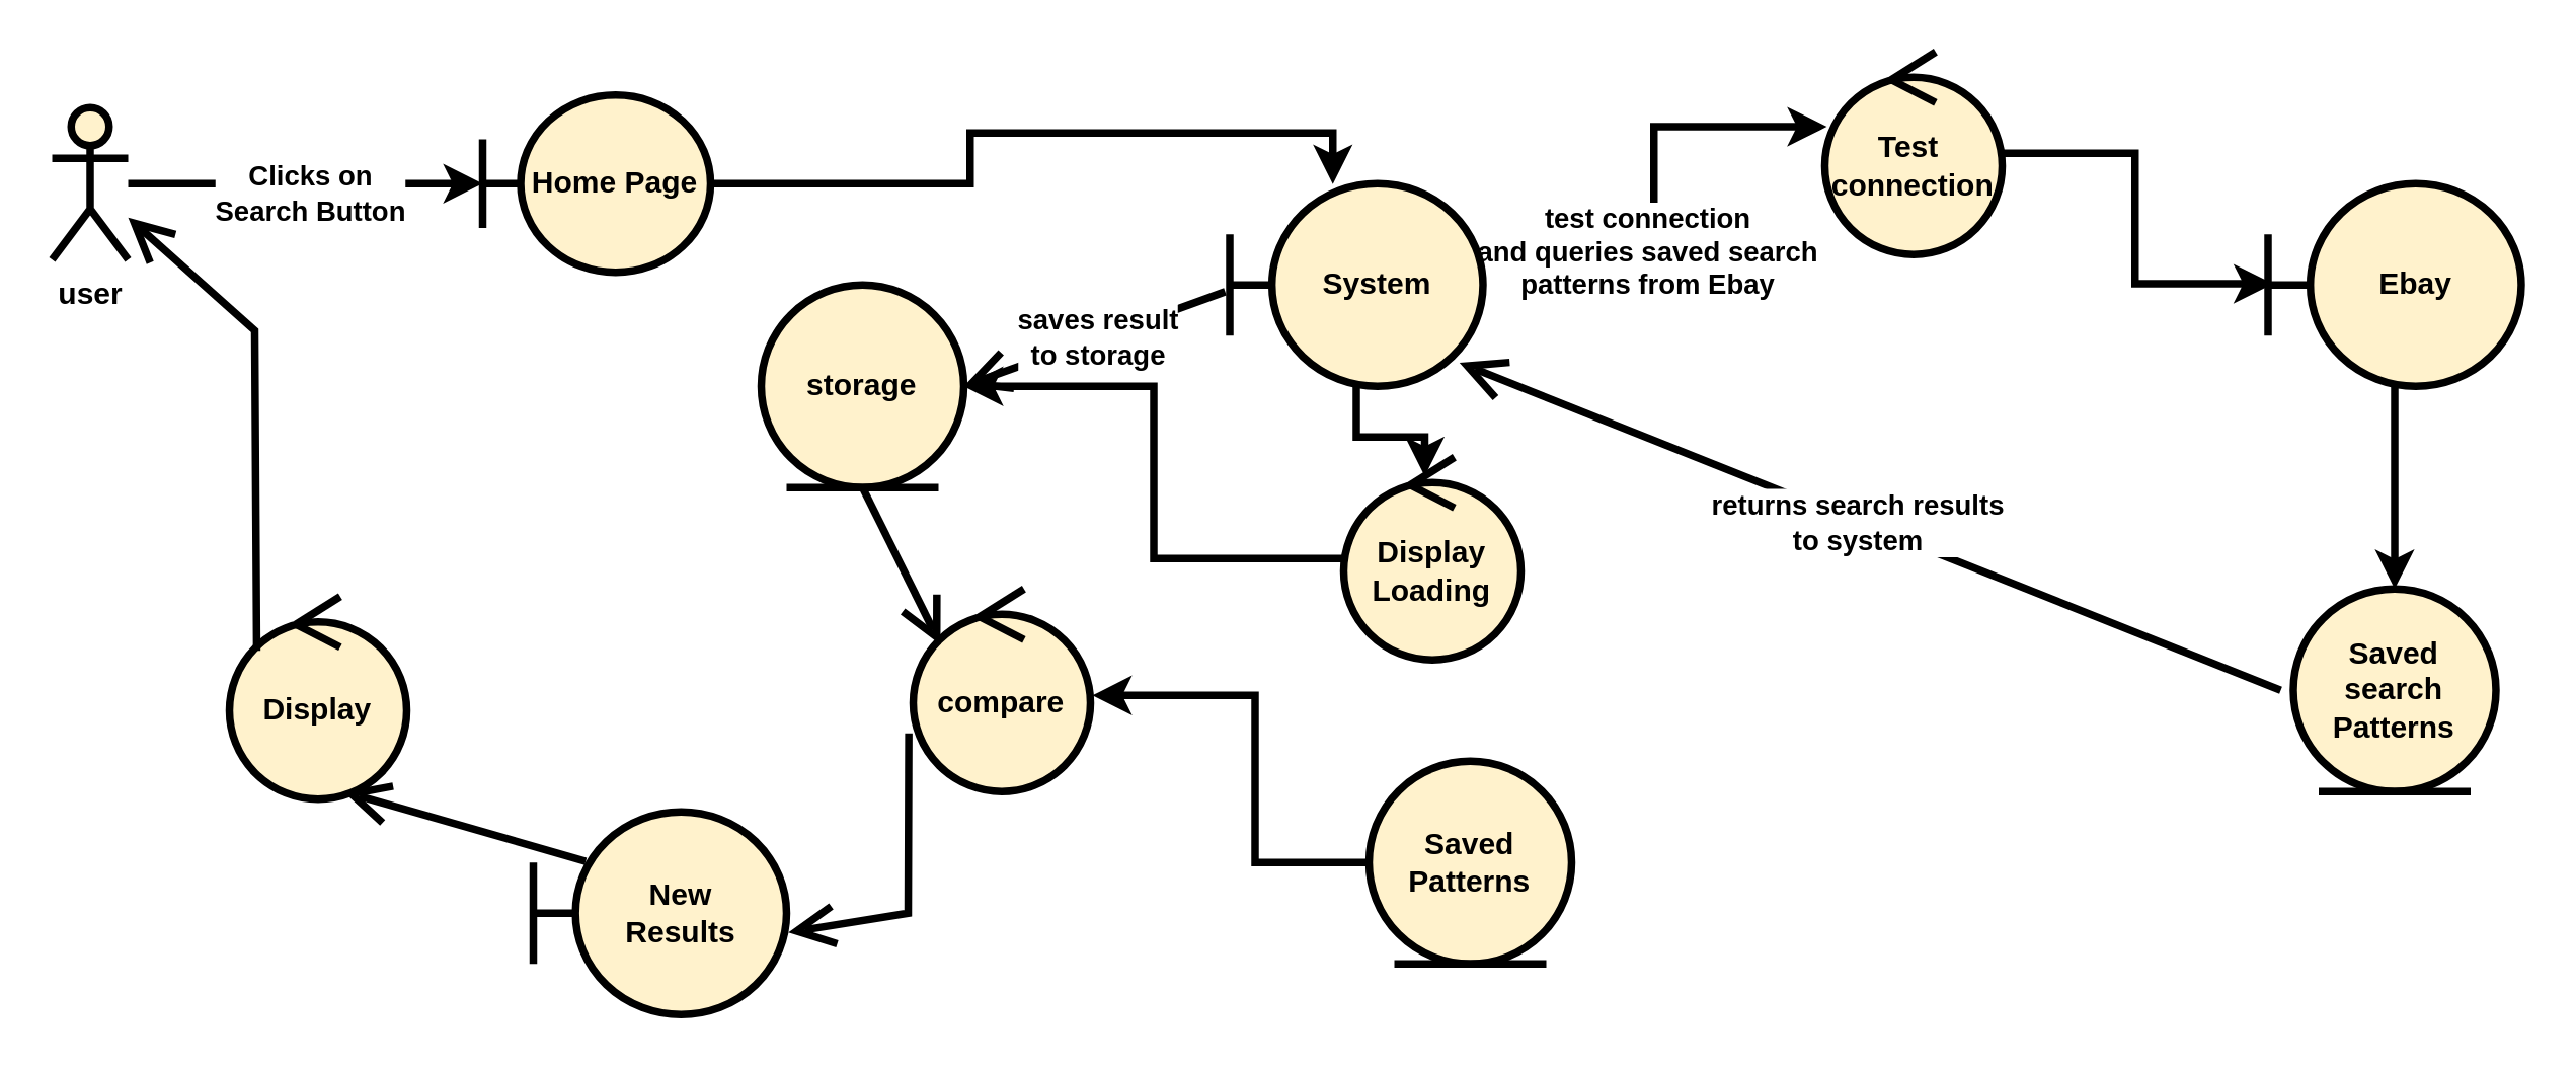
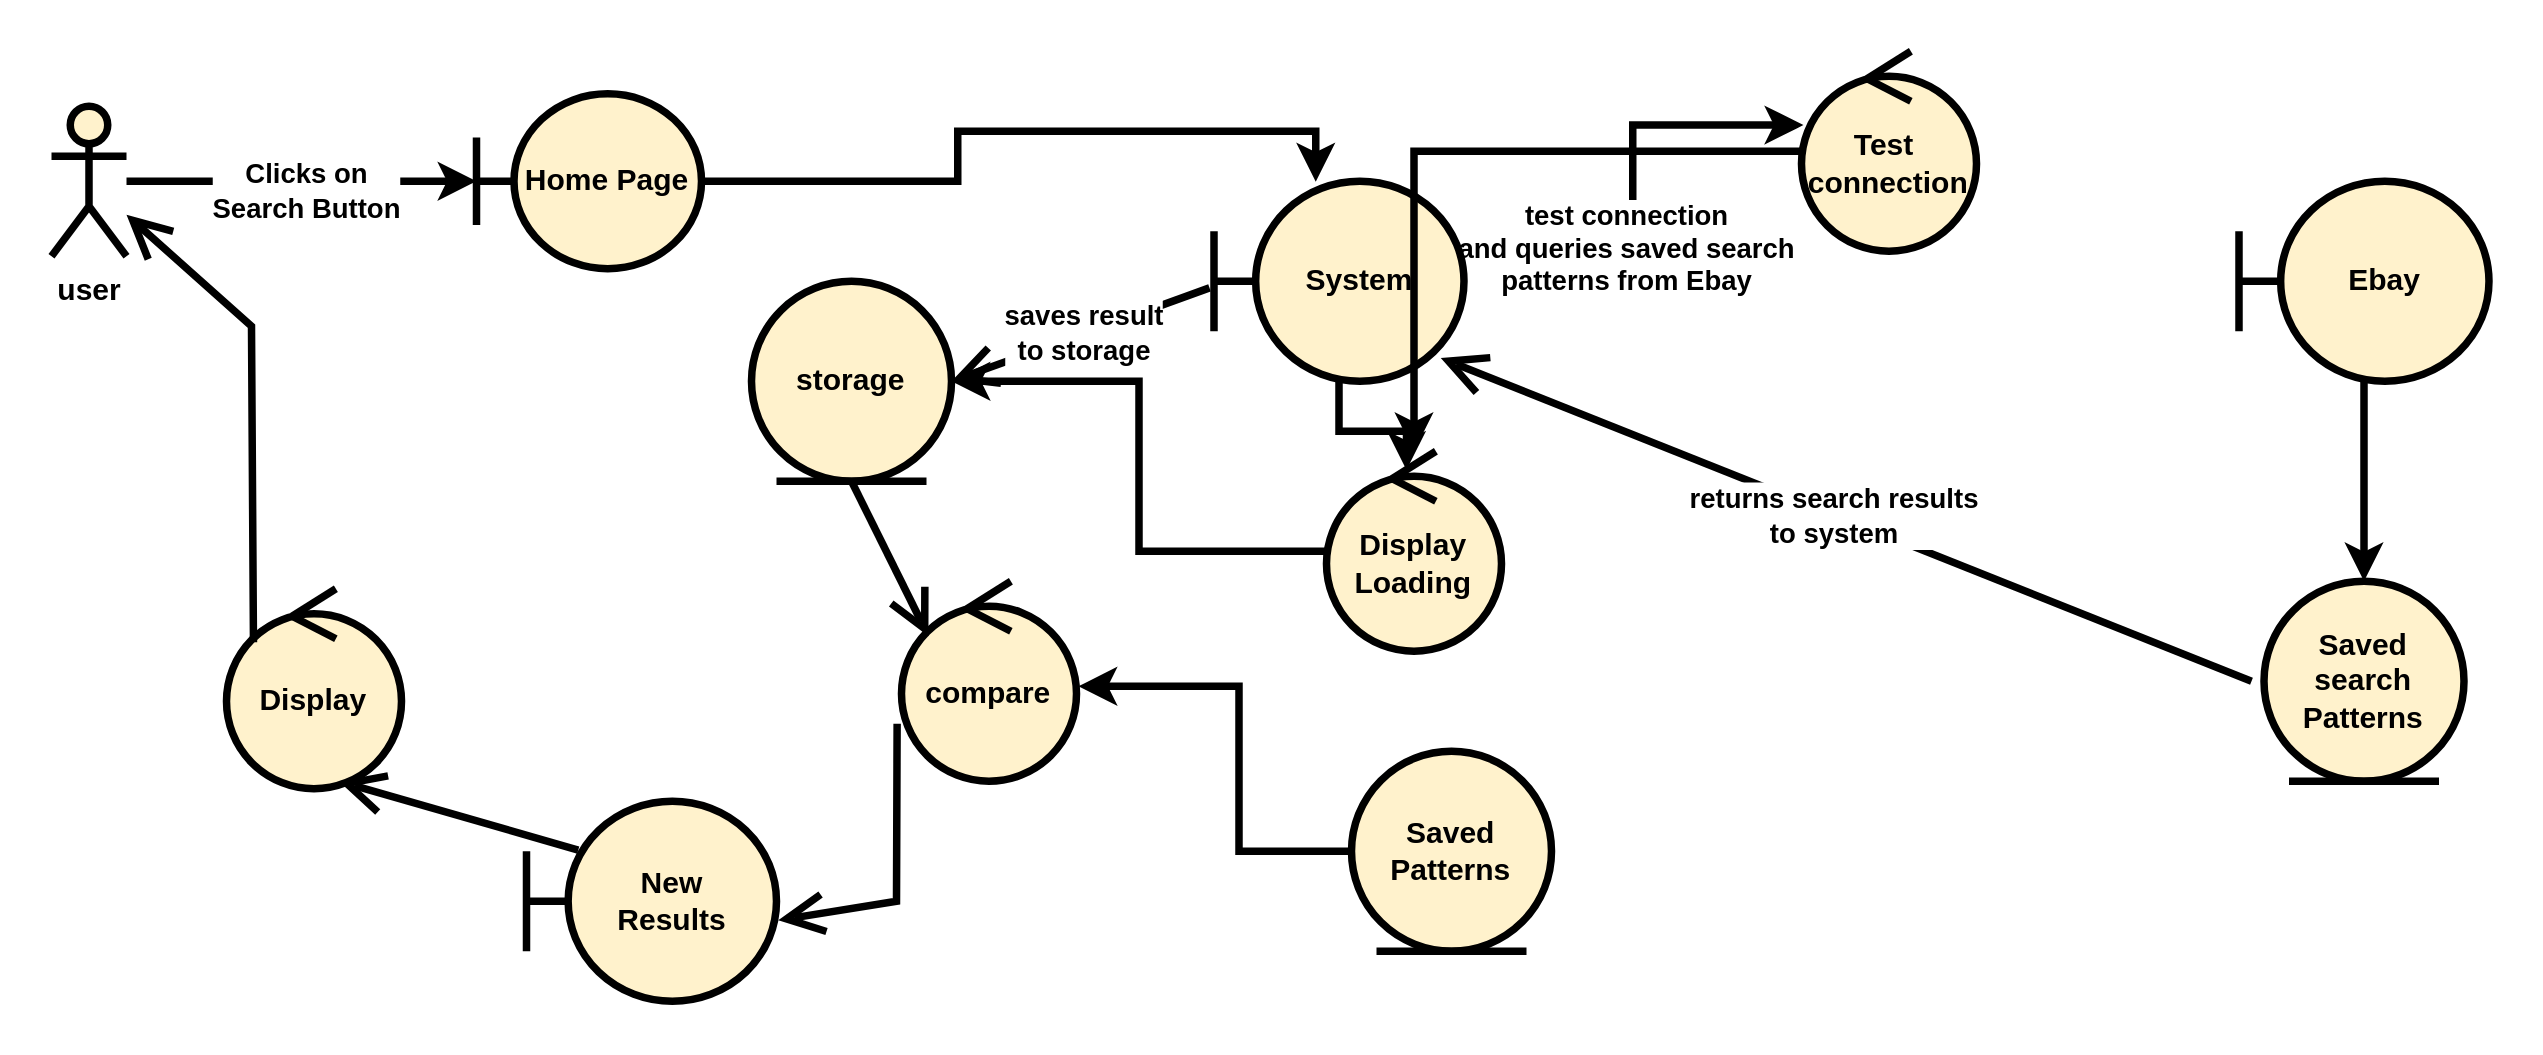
- <mxCell id="17" style="edgeStyle=orthogonalEdgeStyle;rounded=0;orthogonalLoop=1;jettySize=auto;html=1;entryX=0.02;entryY=0.494;entryDx=0;entryDy=0;entryPerimeter=0;strokeWidth=3;" parent="1" source="18" target="20" edge="1"><mxGeometry relative="1" as="geometry" /></mxCell>
+ <mxCell id="17" style="edgeStyle=orthogonalEdgeStyle;rounded=0;orthogonalLoop=1;jettySize=auto;html=1;strokeWidth=3;" parent="1" source="18" target="31" edge="1"><mxGeometry relative="1" as="geometry" /></mxCell>
